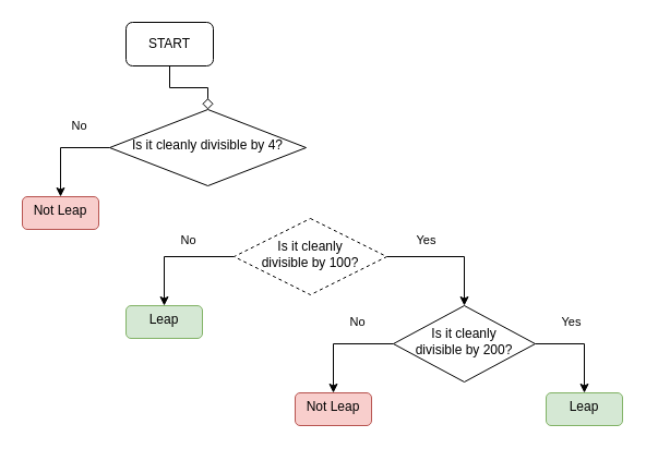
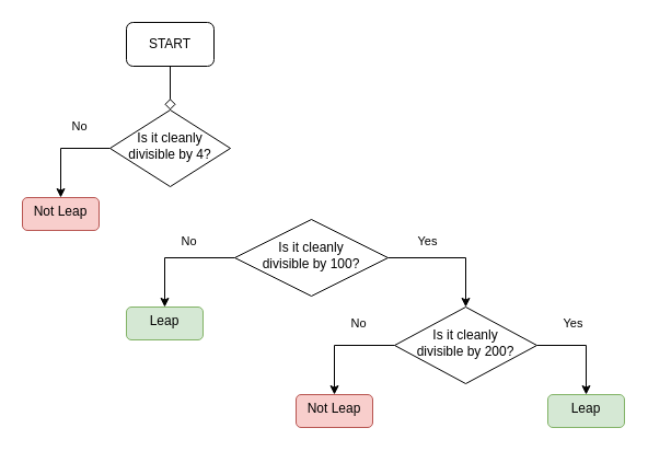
- <mxCell id="5" value="Is it cleanly divisible by 4?" style="rhombus;whiteSpace=wrap;html=1;shadow=0;fontFamily=Helvetica;fontSize=12;align=center;strokeWidth=1;spacing=6;spacingTop=-4;" parent="1" vertex="1"><mxGeometry x="100" y="100" width="180" height="70" as="geometry" /></mxCell>
+ <mxCell id="5" value="Is it cleanly divisible by 4?" style="rhombus;whiteSpace=wrap;html=1;shadow=0;fontFamily=Helvetica;fontSize=12;align=center;strokeWidth=1;spacing=6;spacingTop=-4;" parent="1" vertex="1"><mxGeometry x="100" y="100" width="110" height="70" as="geometry" /></mxCell>
- <mxCell id="9" value="Is it cleanly &lt;br&gt;divisible by 100?" style="rhombus;whiteSpace=wrap;html=1;shadow=0;fontFamily=Helvetica;fontSize=12;align=center;strokeWidth=1;spacing=6;spacingTop=-4;dashed=1;" vertex="1" parent="1"><mxGeometry x="214" y="200" width="140" height="70" as="geometry" /></mxCell>
+ <mxCell id="9" value="Is it cleanly &lt;br&gt;divisible by 100?" style="rhombus;whiteSpace=wrap;html=1;shadow=0;fontFamily=Helvetica;fontSize=12;align=center;strokeWidth=1;spacing=6;spacingTop=-4;" vertex="1" parent="1"><mxGeometry x="214" y="200" width="140" height="70" as="geometry" /></mxCell>
